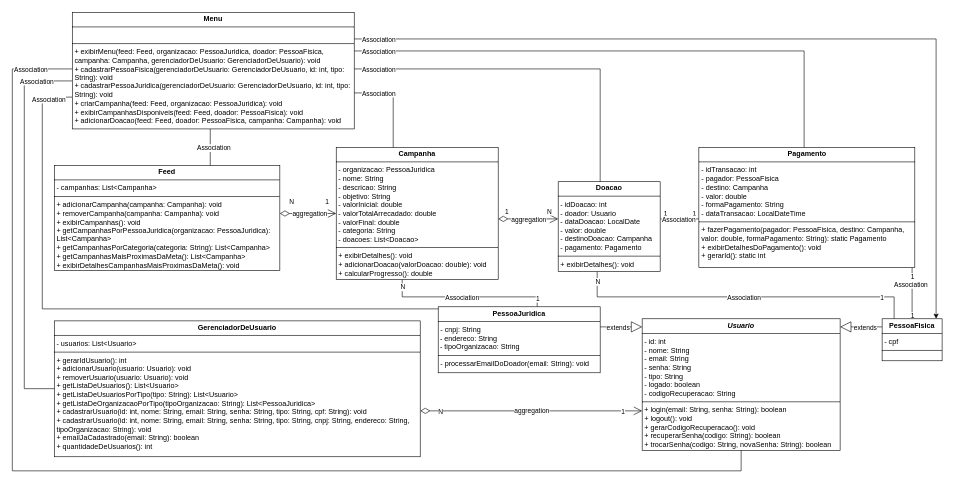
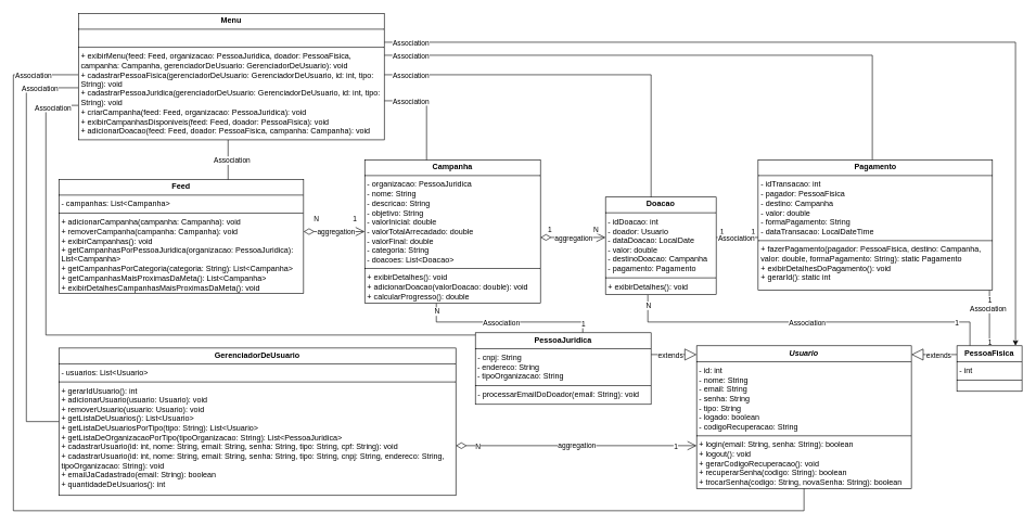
- <mxCell id="16" value="&lt;p style=&quot;margin:0px;margin-top:4px;text-align:center;&quot;&gt;&lt;span style=&quot;font-weight: 700;&quot;&gt;PessoaFisica&lt;/span&gt;&lt;/p&gt;&lt;hr size=&quot;1&quot; style=&quot;border-style:solid;&quot;&gt;&lt;p style=&quot;margin:0px;margin-left:4px;&quot;&gt;- cpf&lt;/p&gt;&lt;hr size=&quot;1&quot; style=&quot;border-style:solid;&quot;&gt;&lt;p style=&quot;margin:0px;margin-left:4px;&quot;&gt;&lt;br&gt;&lt;/p&gt;" style="verticalAlign=top;align=left;overflow=fill;html=1;whiteSpace=wrap;" parent="1" vertex="1"><mxGeometry x="1470" y="530.5" width="100" height="70" as="geometry" /></mxCell>
+ <mxCell id="16" value="&lt;p style=&quot;margin:0px;margin-top:4px;text-align:center;&quot;&gt;&lt;span style=&quot;font-weight: 700;&quot;&gt;PessoaFisica&lt;/span&gt;&lt;/p&gt;&lt;hr size=&quot;1&quot; style=&quot;border-style:solid;&quot;&gt;&lt;p style=&quot;margin:0px;margin-left:4px;&quot;&gt;- int&lt;/p&gt;&lt;hr size=&quot;1&quot; style=&quot;border-style:solid;&quot;&gt;&lt;p style=&quot;margin:0px;margin-left:4px;&quot;&gt;&lt;br&gt;&lt;/p&gt;" style="verticalAlign=top;align=left;overflow=fill;html=1;whiteSpace=wrap;" parent="1" vertex="1"><mxGeometry x="1470" y="530.5" width="100" height="70" as="geometry" /></mxCell>
